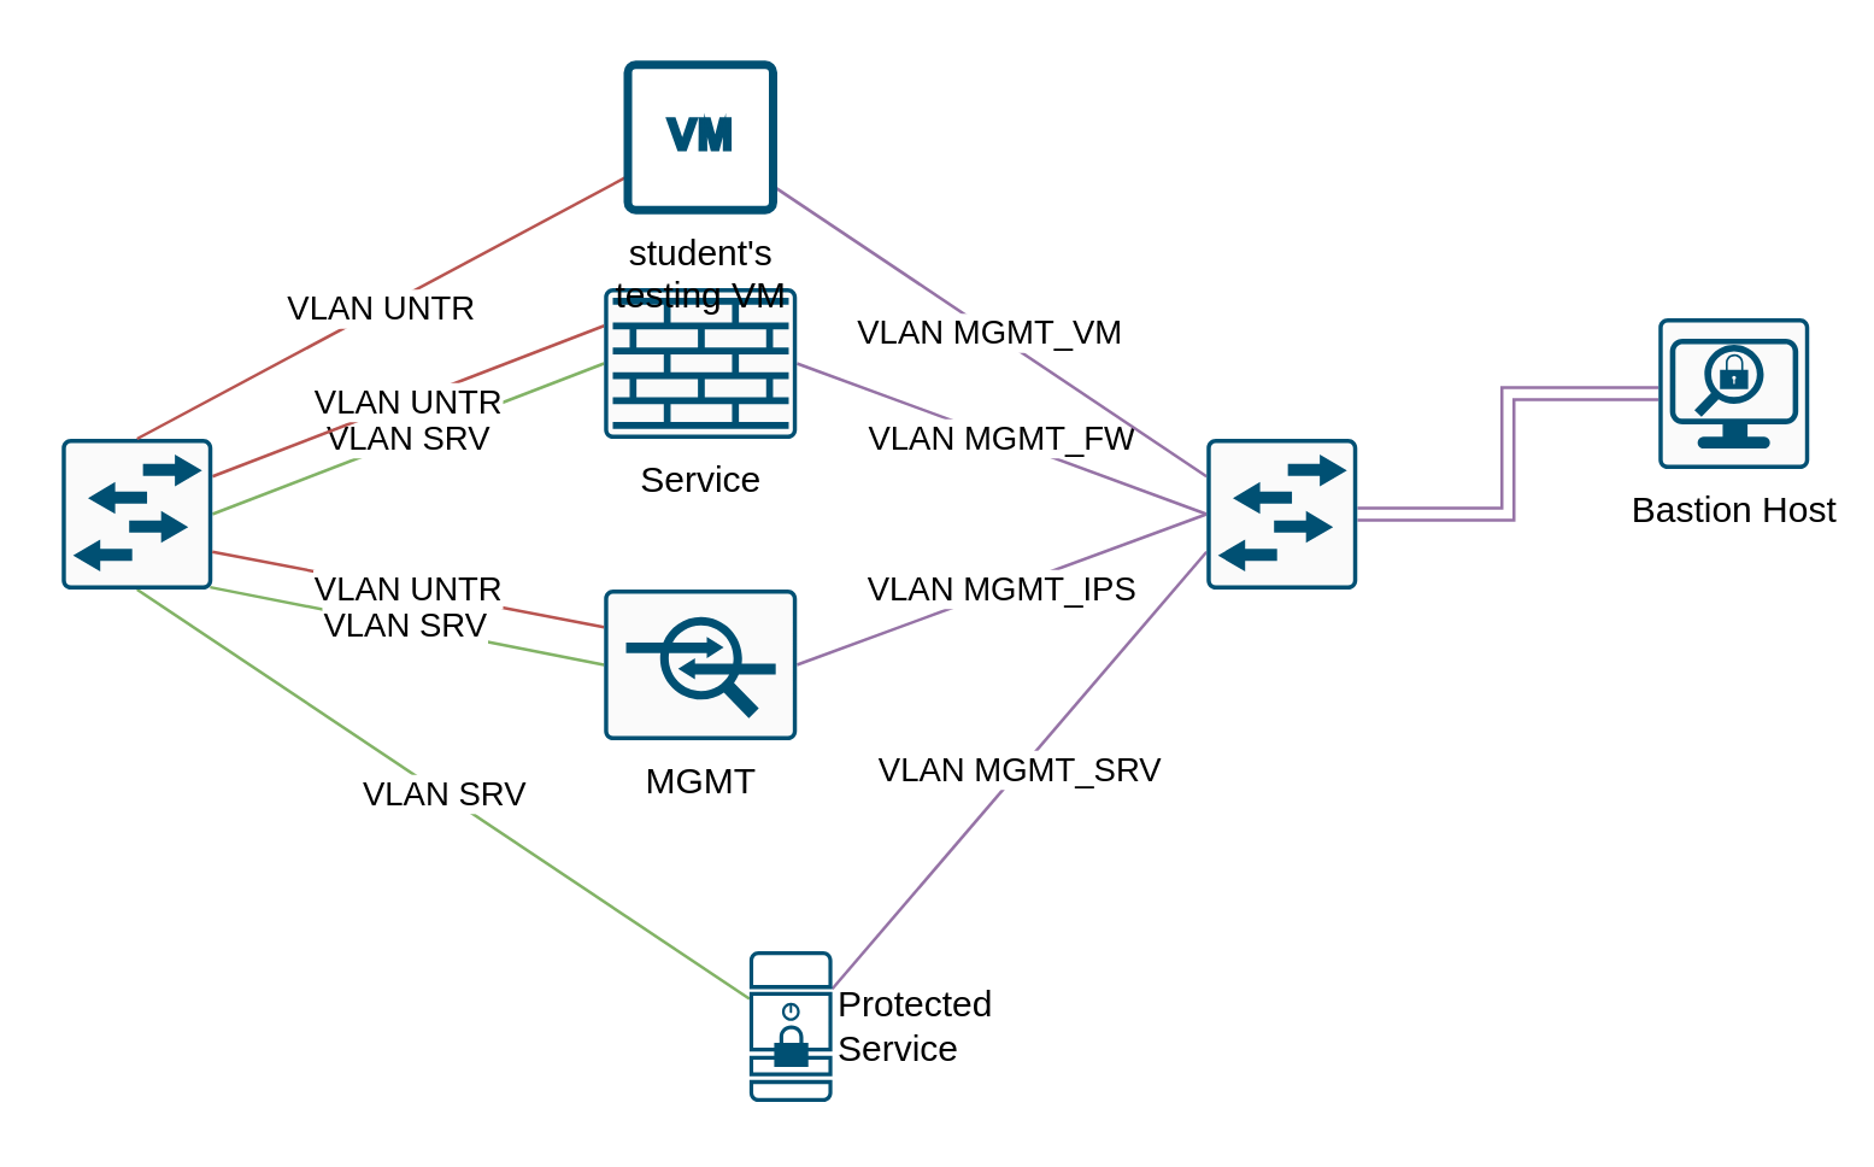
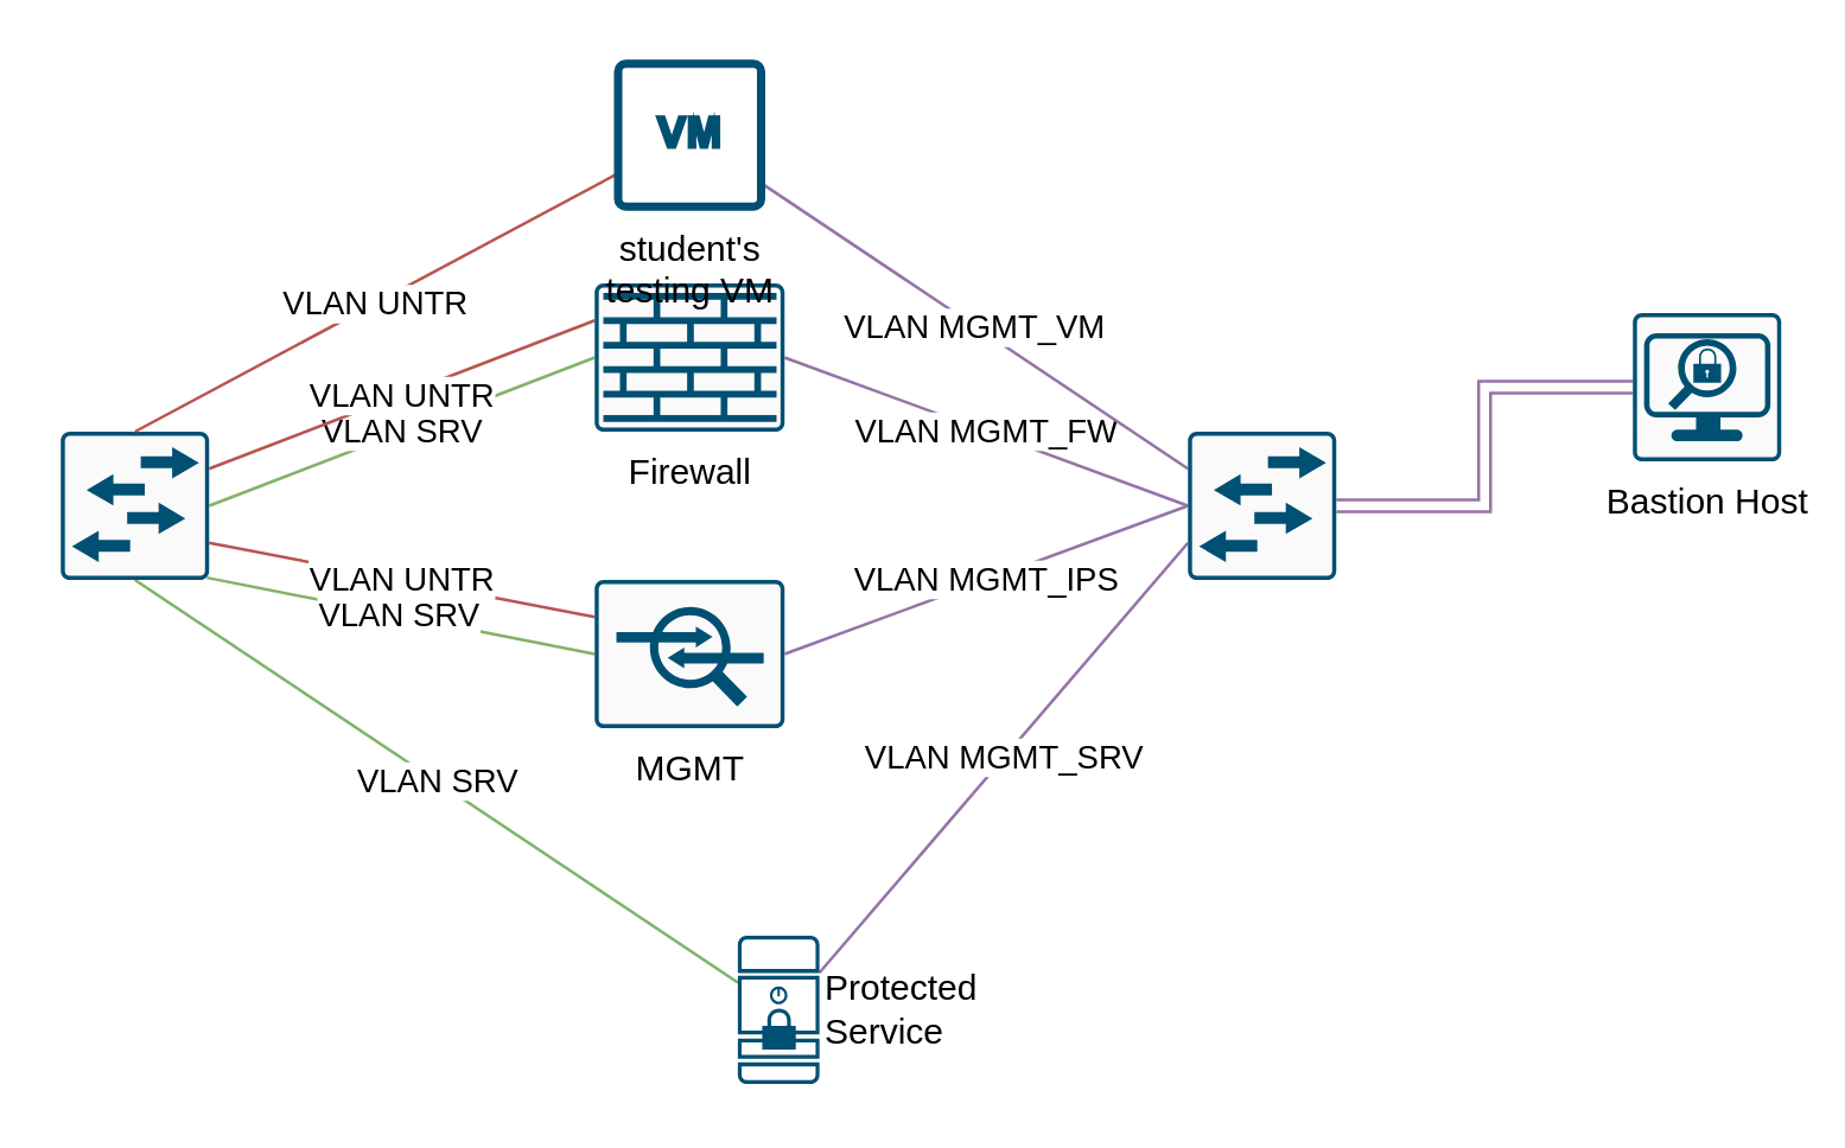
- <mxCell id="8" value="Service" style="points=[[0.015,0.015,0],[0.985,0.015,0],[0.985,0.985,0],[0.015,0.985,0],[0.25,0,0],[0.5,0,0],[0.75,0,0],[1,0.25,0],[1,0.5,0],[1,0.75,0],[0.75,1,0],[0.5,1,0],[0.25,1,0],[0,0.75,0],[0,0.5,0],[0,0.25,0]];verticalLabelPosition=bottom;html=1;verticalAlign=top;aspect=fixed;align=center;pointerEvents=1;shape=mxgraph.cisco19.rect;prIcon=firewall;fillColor=#FAFAFA;strokeColor=#005073;" parent="1" vertex="1"><mxGeometry x="200" y="95" width="64" height="50" as="geometry" /></mxCell>
+ <mxCell id="8" value="Firewall" style="points=[[0.015,0.015,0],[0.985,0.015,0],[0.985,0.985,0],[0.015,0.985,0],[0.25,0,0],[0.5,0,0],[0.75,0,0],[1,0.25,0],[1,0.5,0],[1,0.75,0],[0.75,1,0],[0.5,1,0],[0.25,1,0],[0,0.75,0],[0,0.5,0],[0,0.25,0]];verticalLabelPosition=bottom;html=1;verticalAlign=top;aspect=fixed;align=center;pointerEvents=1;shape=mxgraph.cisco19.rect;prIcon=firewall;fillColor=#FAFAFA;strokeColor=#005073;" parent="1" vertex="1"><mxGeometry x="200" y="95" width="64" height="50" as="geometry" /></mxCell>
